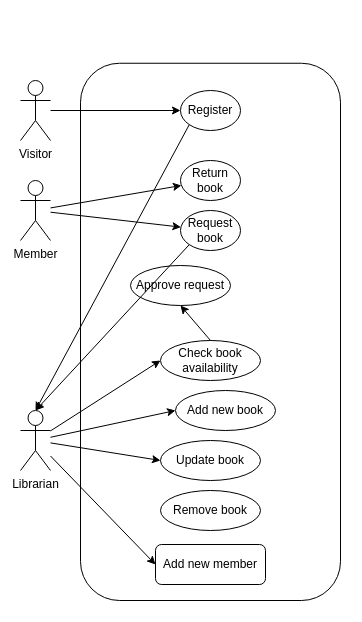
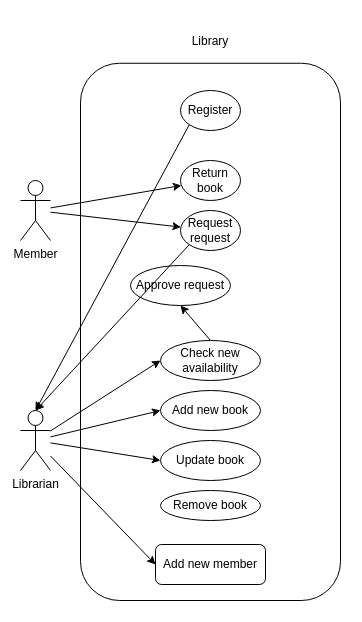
+ <mxCell id="4" value="Library" style="text;html=1;strokeColor=none;fillColor=none;align=center;verticalAlign=middle;whiteSpace=wrap;rounded=0;" vertex="1" parent="2"><mxGeometry x="100" width="60" height="42.75" as="geometry" /></mxCell>
- <mxCell id="16" value="Visitor" style="shape=umlActor;verticalLabelPosition=bottom;verticalAlign=top;html=1;outlineConnect=0;" vertex="1" parent="15"><mxGeometry width="30" height="60" as="geometry" /></mxCell>
- <mxCell id="21" value="" style="endArrow=classic;html=1;rounded=0;" edge="1" parent="1" source="16" target="7"><mxGeometry width="50" height="50" relative="1" as="geometry"><mxPoint x="40" y="200" as="sourcePoint" /><mxPoint x="90" y="150" as="targetPoint" /></mxGeometry></mxCell>
- <mxCell id="5" value="Request book" style="ellipse;whiteSpace=wrap;html=1;" vertex="1" parent="2"><mxGeometry x="100" y="190" width="60" height="40" as="geometry" /></mxCell>
+ <mxCell id="5" value="Request request" style="ellipse;whiteSpace=wrap;html=1;" vertex="1" parent="2"><mxGeometry x="100" y="190" width="60" height="40" as="geometry" /></mxCell>
- <mxCell id="8" value="Check book availability" style="ellipse;whiteSpace=wrap;html=1;" vertex="1" parent="2"><mxGeometry x="80" y="320" width="100" height="40" as="geometry" /></mxCell>
+ <mxCell id="8" value="Check new availability" style="ellipse;whiteSpace=wrap;html=1;" vertex="1" parent="2"><mxGeometry x="80" y="320" width="100" height="40" as="geometry" /></mxCell>
- <mxCell id="11" value="Add new book" style="ellipse;whiteSpace=wrap;html=1;" vertex="1" parent="2"><mxGeometry x="95" y="370" width="100" height="40" as="geometry" /></mxCell>
+ <mxCell id="11" value="Add new book" style="ellipse;whiteSpace=wrap;html=1;" vertex="1" parent="2"><mxGeometry x="80" y="370" width="100" height="40" as="geometry" /></mxCell>
- <mxCell id="13" value="Remove book" style="ellipse;whiteSpace=wrap;html=1;" vertex="1" parent="2"><mxGeometry x="80" y="470" width="100" height="40" as="geometry" /></mxCell>
+ <mxCell id="13" value="Remove book" style="ellipse;whiteSpace=wrap;html=1;" vertex="1" parent="2"><mxGeometry x="80" y="470" width="100" height="30" as="geometry" /></mxCell>
